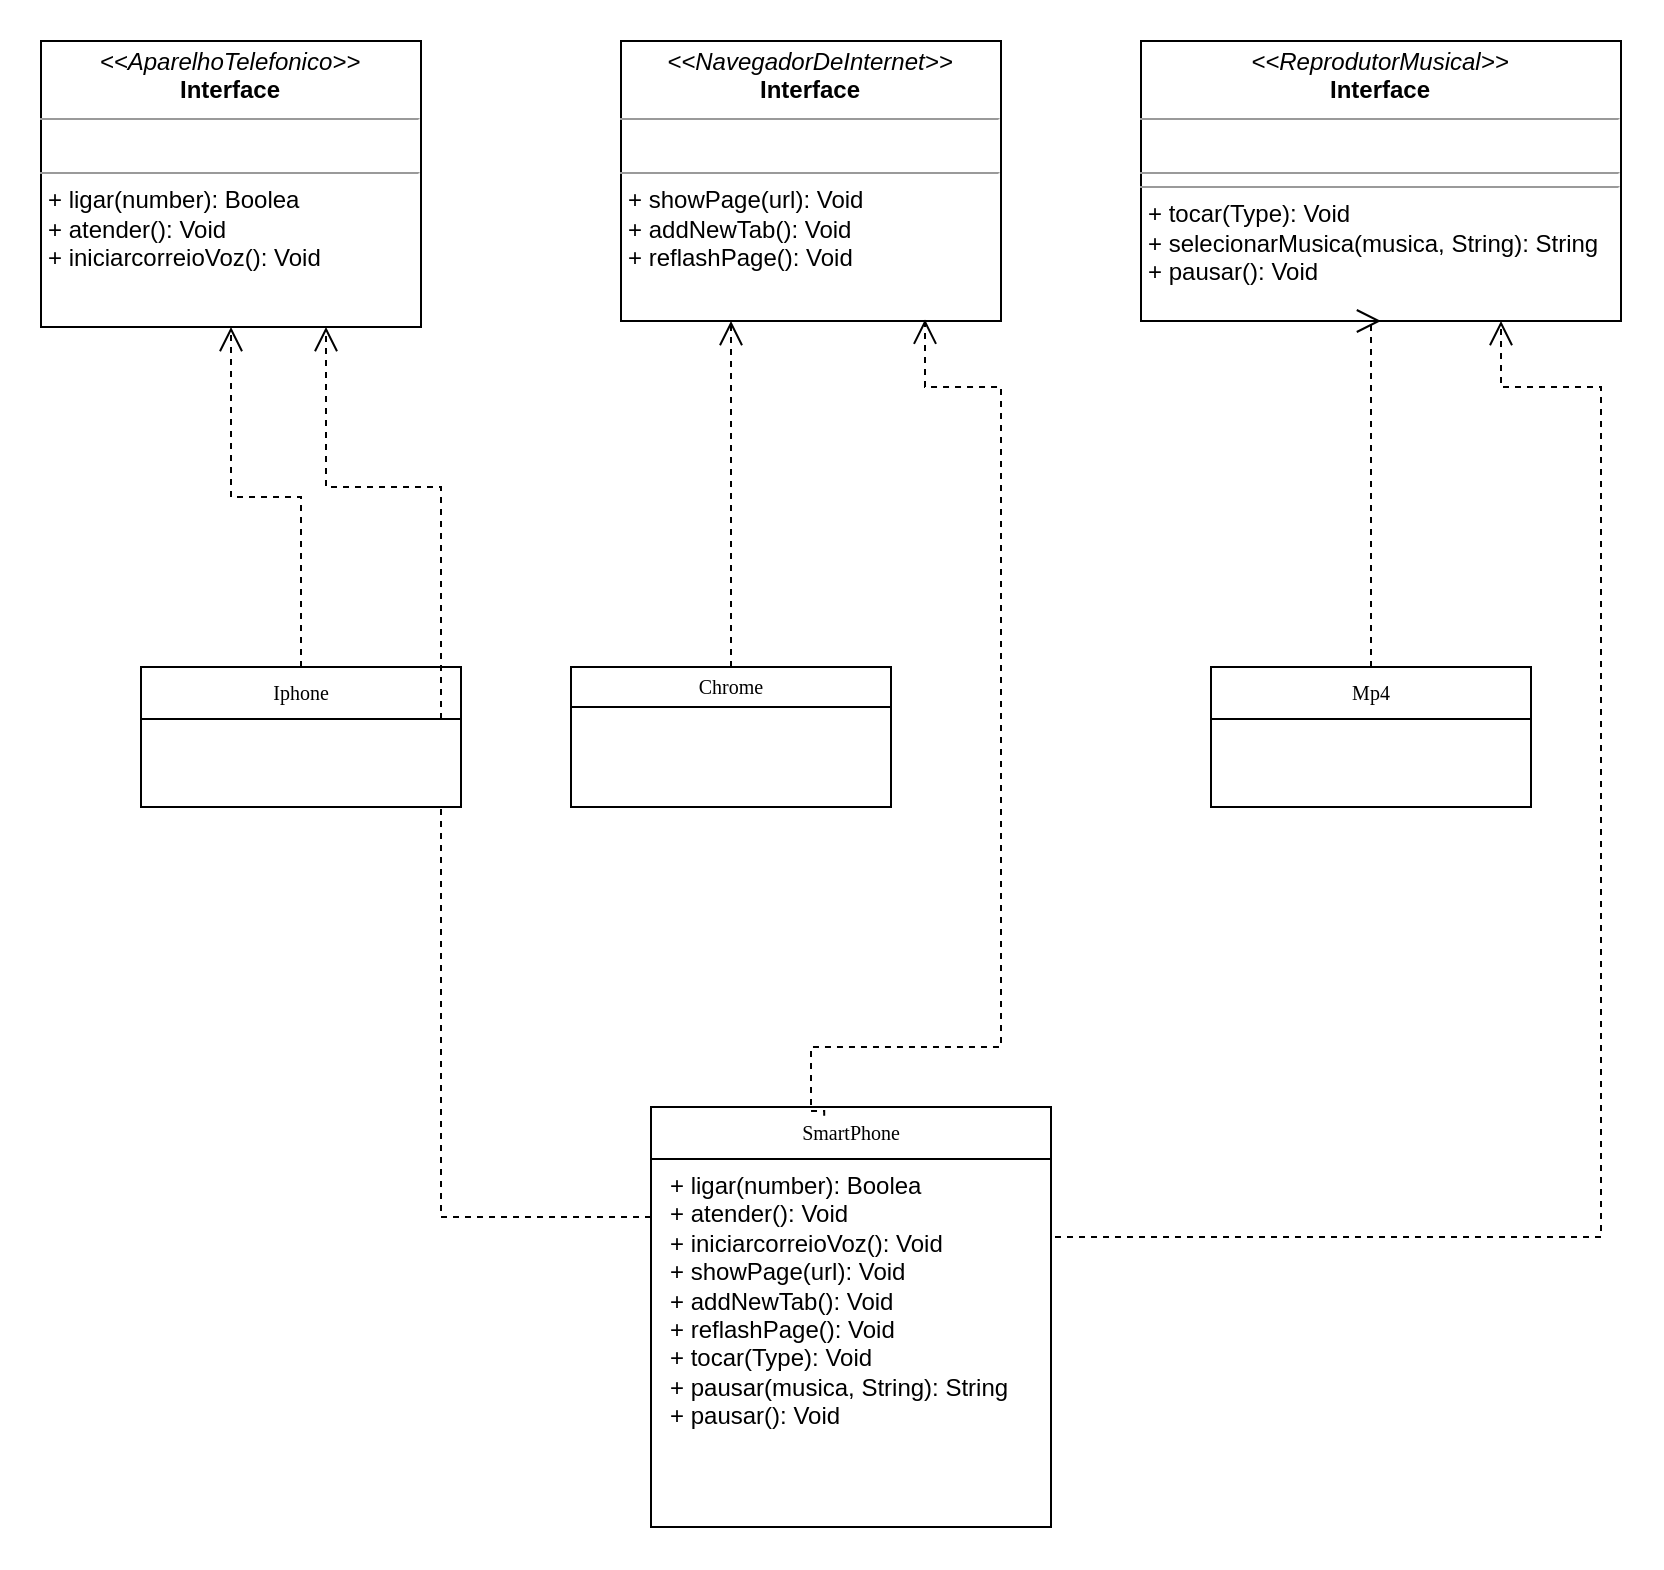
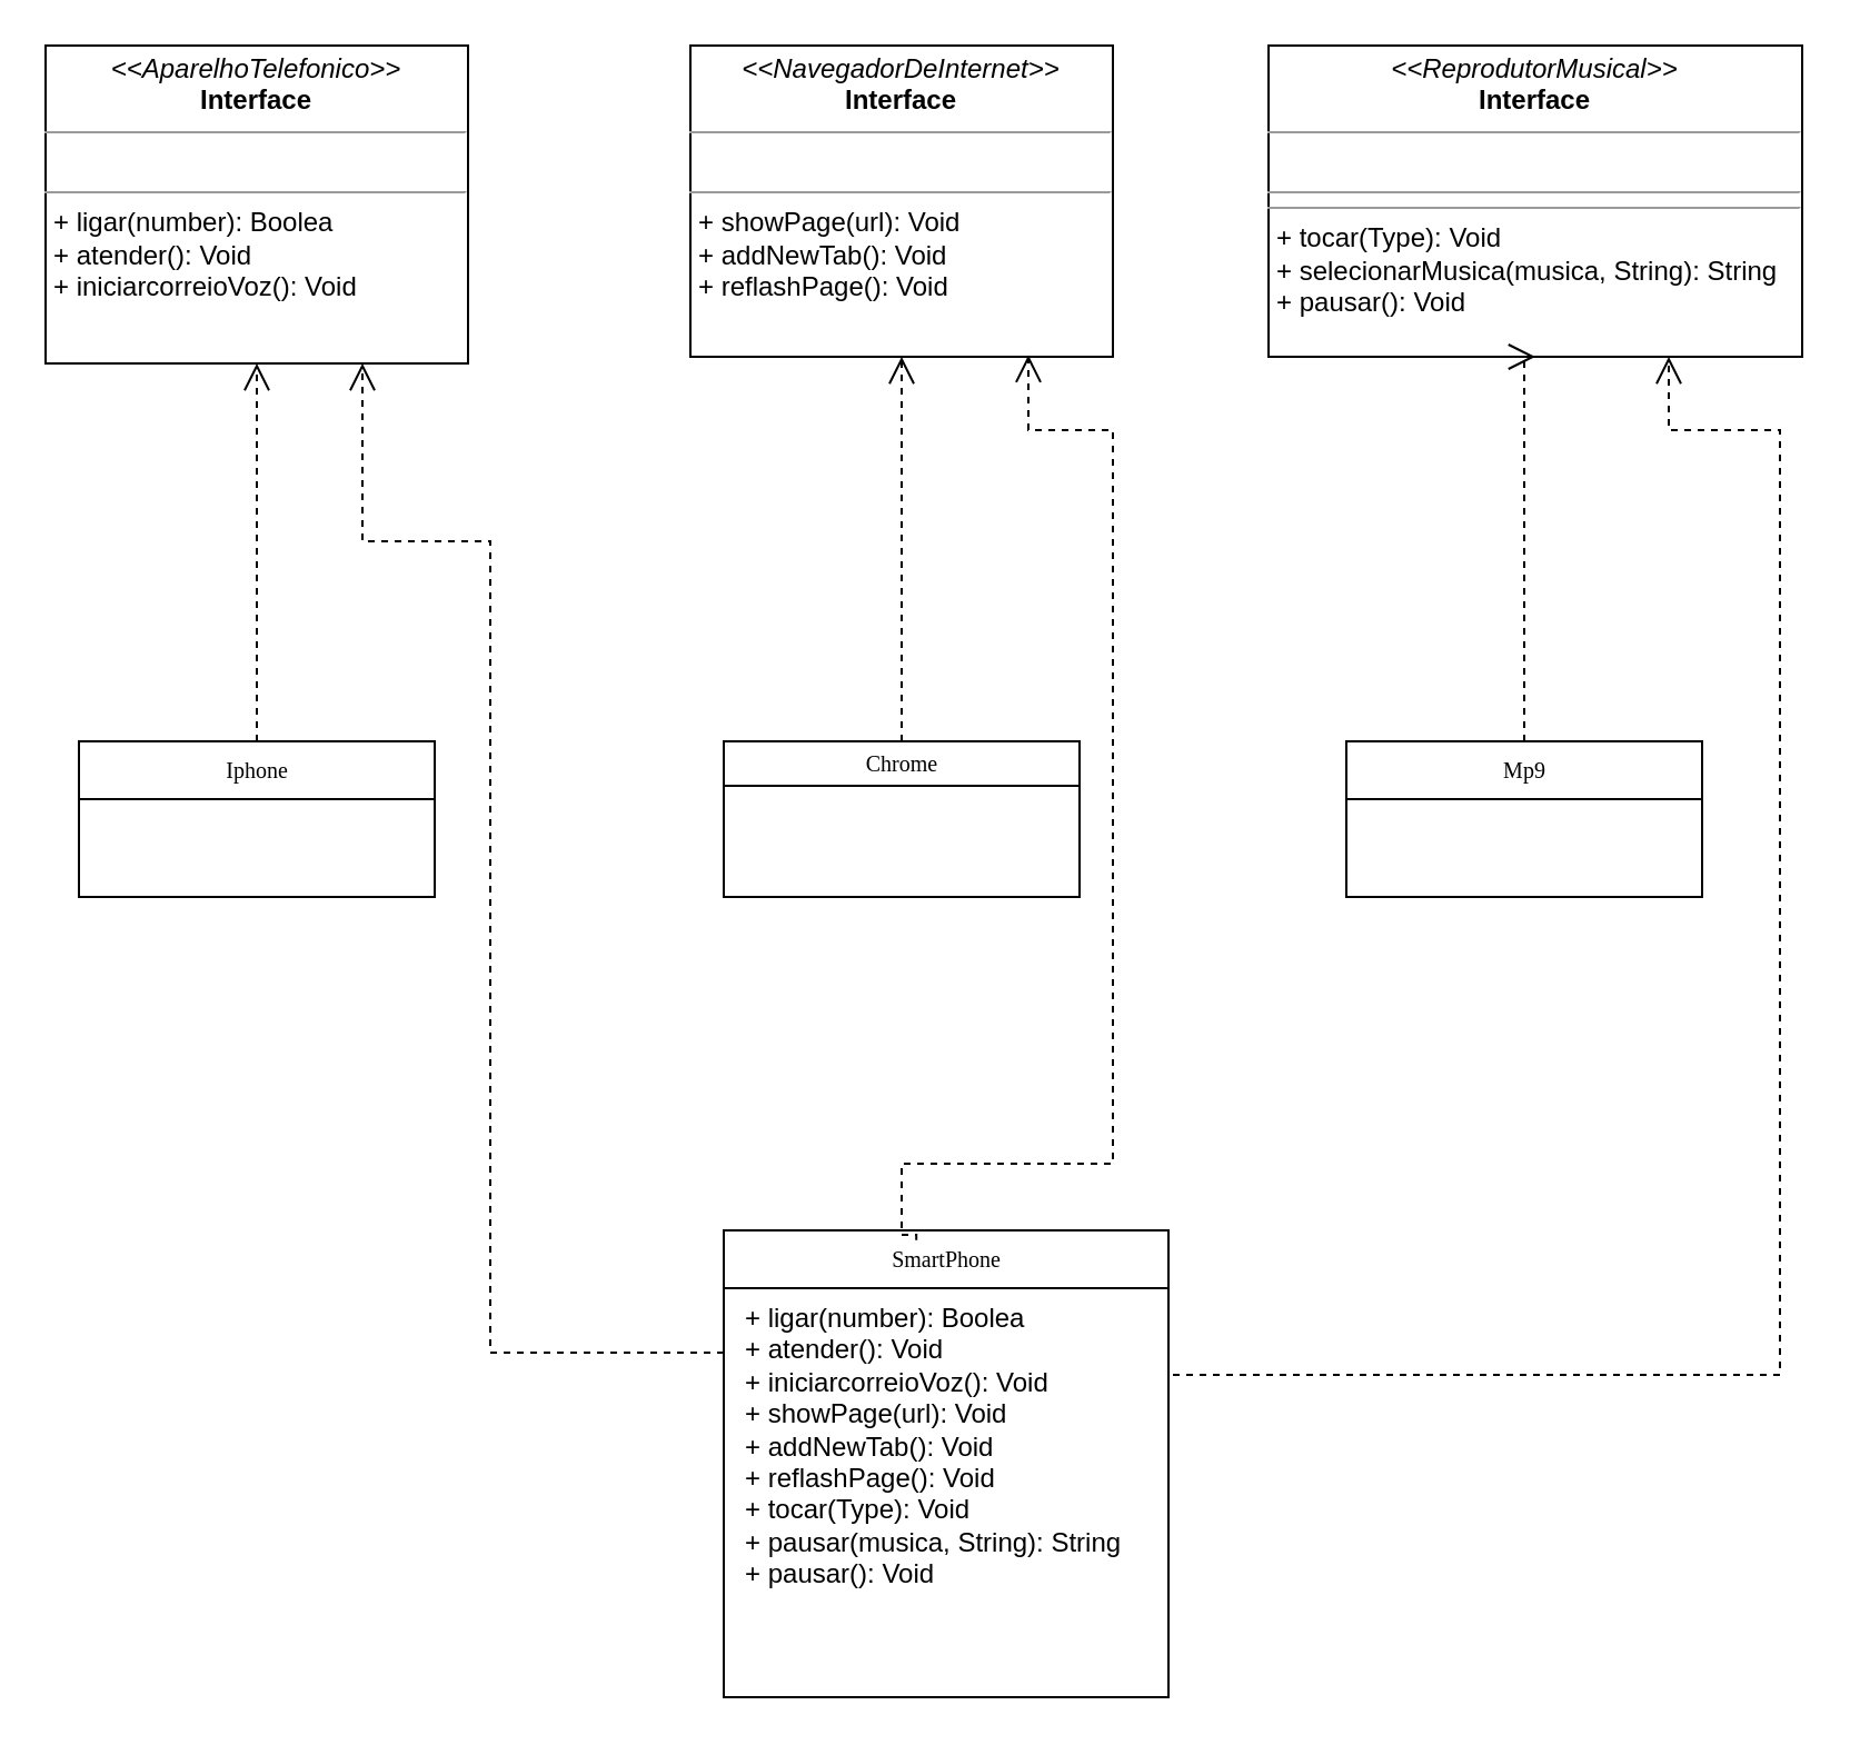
- <mxCell id="10" value="Mp4" style="swimlane;html=1;fontStyle=0;childLayout=stackLayout;horizontal=1;startSize=26;fillColor=none;horizontalStack=0;resizeParent=1;resizeLast=0;collapsible=1;marginBottom=0;swimlaneFillColor=#ffffff;rounded=0;shadow=0;comic=0;labelBackgroundColor=none;strokeWidth=1;fontFamily=Verdana;fontSize=10;align=center;" vertex="1" parent="1"><mxGeometry x="605" y="333" width="160" height="70" as="geometry" /></mxCell>
+ <mxCell id="10" value="Mp9" style="swimlane;html=1;fontStyle=0;childLayout=stackLayout;horizontal=1;startSize=26;fillColor=none;horizontalStack=0;resizeParent=1;resizeLast=0;collapsible=1;marginBottom=0;swimlaneFillColor=#ffffff;rounded=0;shadow=0;comic=0;labelBackgroundColor=none;strokeWidth=1;fontFamily=Verdana;fontSize=10;align=center;" vertex="1" parent="1"><mxGeometry x="605" y="333" width="160" height="70" as="geometry" /></mxCell>
- <mxCell id="3" value="Iphone" style="swimlane;html=1;fontStyle=0;childLayout=stackLayout;horizontal=1;startSize=26;fillColor=none;horizontalStack=0;resizeParent=1;resizeLast=0;collapsible=1;marginBottom=0;swimlaneFillColor=#ffffff;rounded=0;shadow=0;comic=0;labelBackgroundColor=none;strokeWidth=1;fontFamily=Verdana;fontSize=10;align=center;" parent="1" vertex="1"><mxGeometry x="70" y="333" width="160" height="70" as="geometry" /></mxCell>
+ <mxCell id="3" value="Iphone" style="swimlane;html=1;fontStyle=0;childLayout=stackLayout;horizontal=1;startSize=26;fillColor=none;horizontalStack=0;resizeParent=1;resizeLast=0;collapsible=1;marginBottom=0;swimlaneFillColor=#ffffff;rounded=0;shadow=0;comic=0;labelBackgroundColor=none;strokeWidth=1;fontFamily=Verdana;fontSize=10;align=center;" parent="1" vertex="1"><mxGeometry x="35" y="333" width="160" height="70" as="geometry" /></mxCell>
- <mxCell id="4" value="Chrome" style="swimlane;html=1;fontStyle=0;childLayout=stackLayout;horizontal=1;startSize=20;fillColor=none;horizontalStack=0;resizeParent=1;resizeLast=0;collapsible=1;marginBottom=0;swimlaneFillColor=#ffffff;rounded=0;shadow=0;comic=0;labelBackgroundColor=none;strokeWidth=1;fontFamily=Verdana;fontSize=10;align=center;" parent="1" vertex="1"><mxGeometry x="285" y="333" width="160" height="70" as="geometry" /></mxCell>
+ <mxCell id="4" value="Chrome" style="swimlane;html=1;fontStyle=0;childLayout=stackLayout;horizontal=1;startSize=20;fillColor=none;horizontalStack=0;resizeParent=1;resizeLast=0;collapsible=1;marginBottom=0;swimlaneFillColor=#ffffff;rounded=0;shadow=0;comic=0;labelBackgroundColor=none;strokeWidth=1;fontFamily=Verdana;fontSize=10;align=center;" parent="1" vertex="1"><mxGeometry x="325" y="333" width="160" height="70" as="geometry" /></mxCell>
